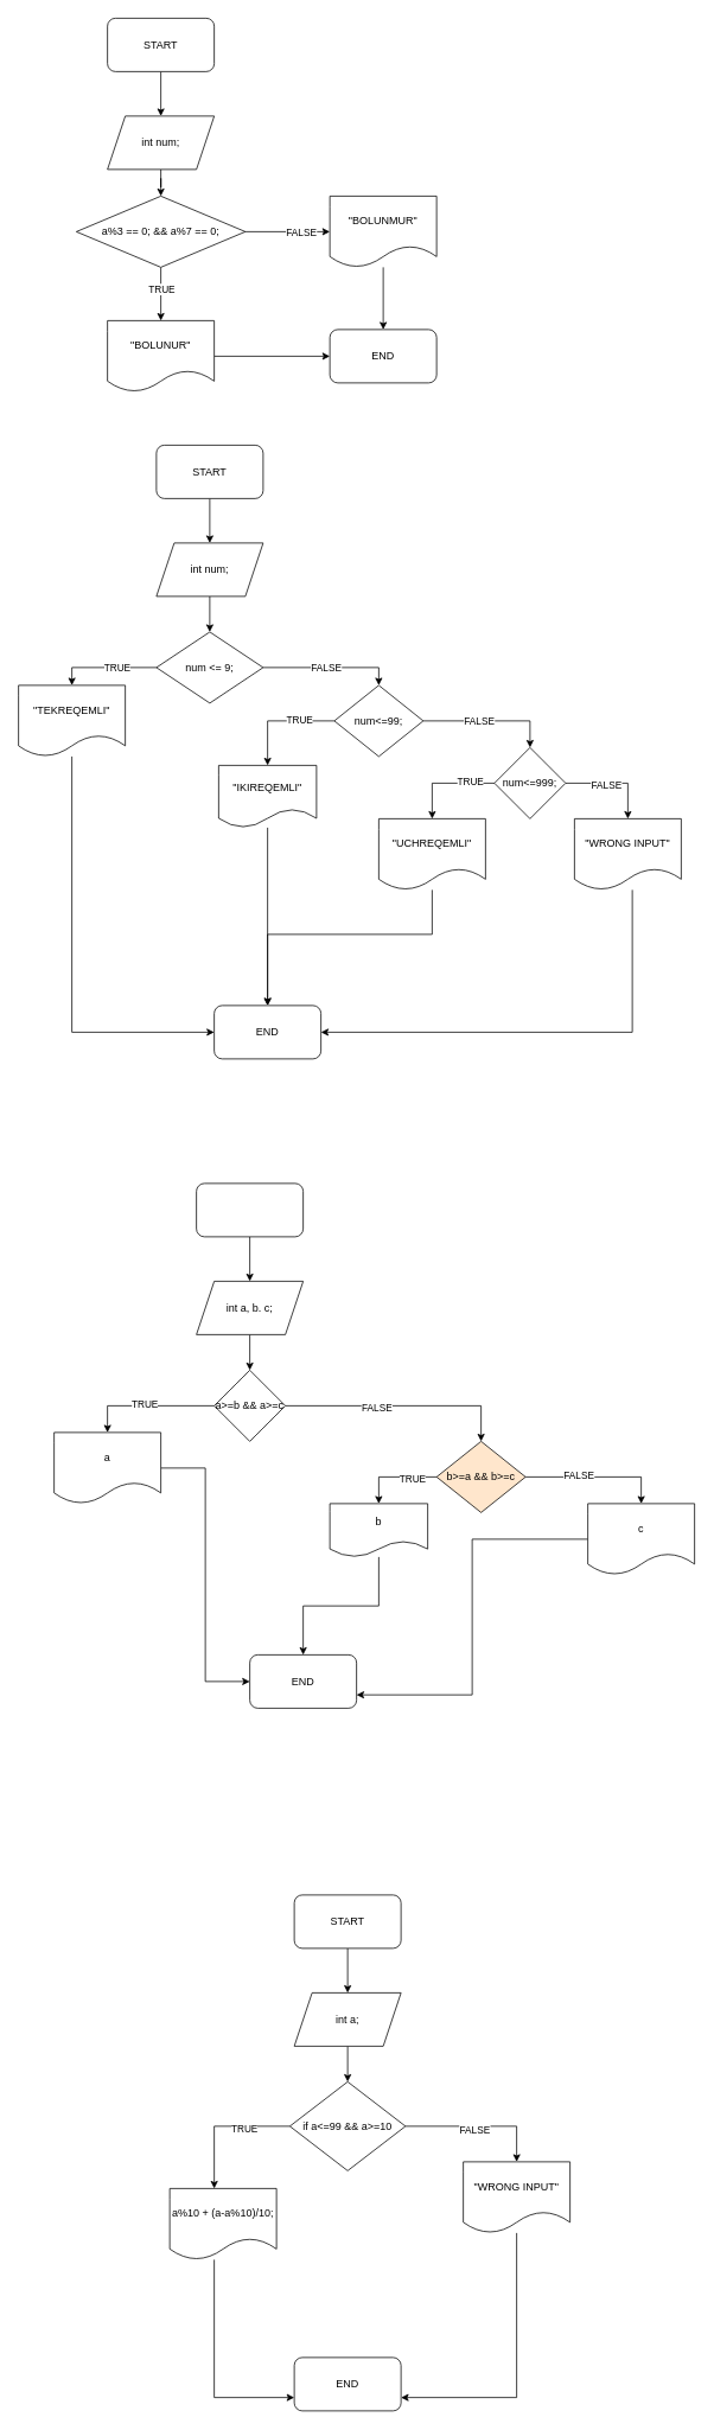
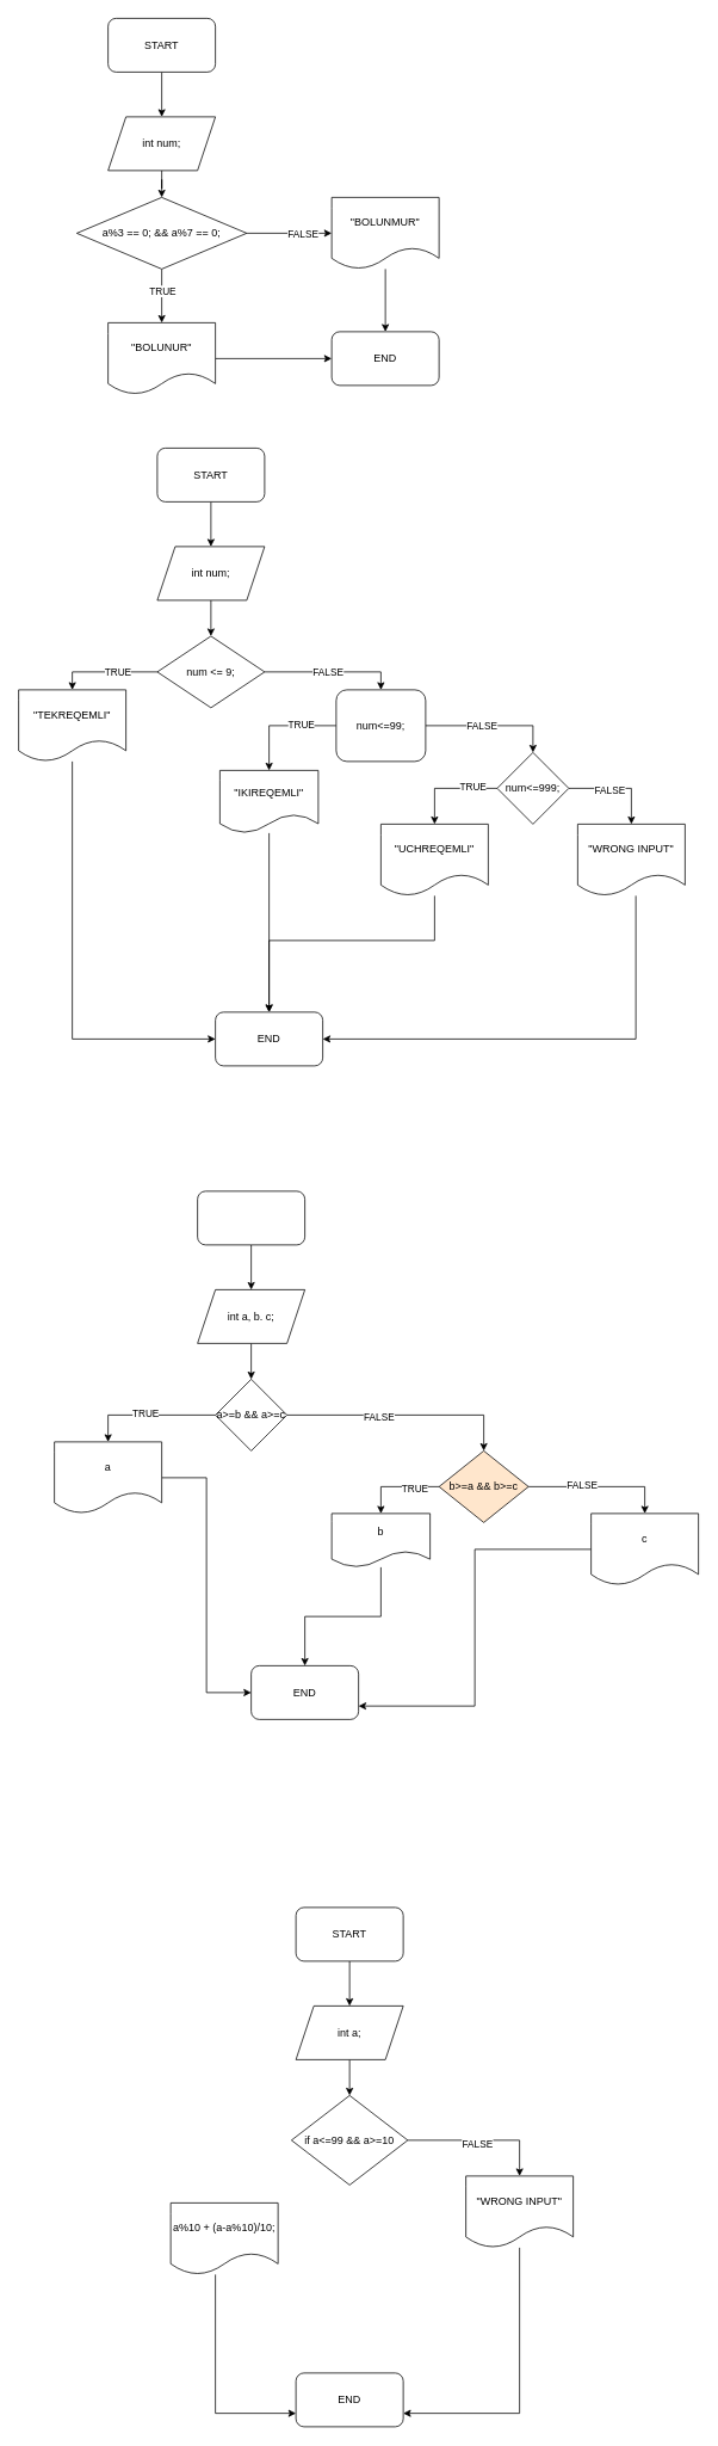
- <mxCell id="31" value="num&amp;lt;=99;" style="rhombus;whiteSpace=wrap;html=1;" vertex="1" parent="1"><mxGeometry x="375" y="770" width="100" height="80" as="geometry" /></mxCell>
+ <mxCell id="31" value="num&amp;lt;=99;" style="whiteSpace=wrap;html=1;rounded=1;" vertex="1" parent="1"><mxGeometry x="375" y="770" width="100" height="80" as="geometry" /></mxCell>
- <mxCell id="77" style="edgeStyle=orthogonalEdgeStyle;rounded=0;orthogonalLoop=1;jettySize=auto;html=1;entryX=0.417;entryY=0;entryDx=0;entryDy=0;entryPerimeter=0;" edge="1" parent="1" source="71" target="76"><mxGeometry relative="1" as="geometry" /></mxCell>
- <mxCell id="78" value="TRUE" style="edgeLabel;html=1;align=center;verticalAlign=middle;resizable=0;points=[];" vertex="1" connectable="0" parent="77"><mxGeometry x="-0.329" y="2" relative="1" as="geometry"><mxPoint as="offset" /></mxGeometry></mxCell>
